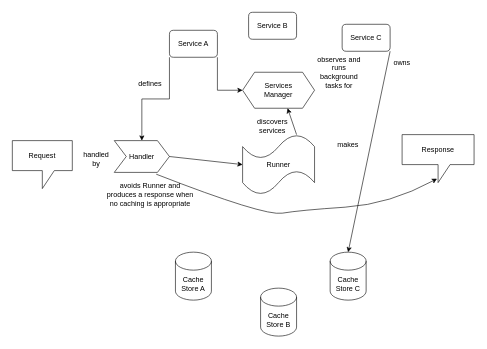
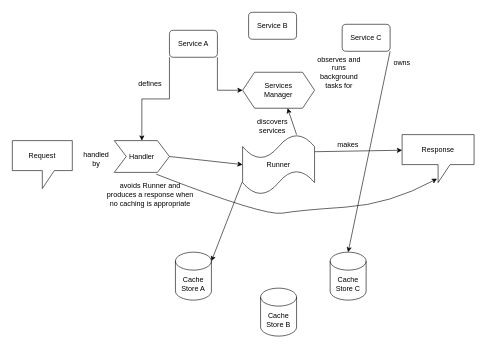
+ <mxCell id="23" value="" style="endArrow=classic;html=1;exitX=1.006;exitY=0.285;exitDx=0;exitDy=0;exitPerimeter=0;" edge="1" parent="1" source="19" target="7"><mxGeometry width="50" height="50" relative="1" as="geometry"><mxPoint x="530" y="320" as="sourcePoint" /><mxPoint x="520" y="300" as="targetPoint" /></mxGeometry></mxCell>
+ <mxCell id="22" value="" style="endArrow=classic;html=1;exitX=-0.007;exitY=0.792;exitDx=0;exitDy=0;exitPerimeter=0;entryX=1;entryY=0;entryDx=0;entryDy=15;entryPerimeter=0;" edge="1" parent="1" source="19" target="6"><mxGeometry width="50" height="50" relative="1" as="geometry"><mxPoint x="370" y="290" as="sourcePoint" /><mxPoint x="420" y="240" as="targetPoint" /></mxGeometry></mxCell>
